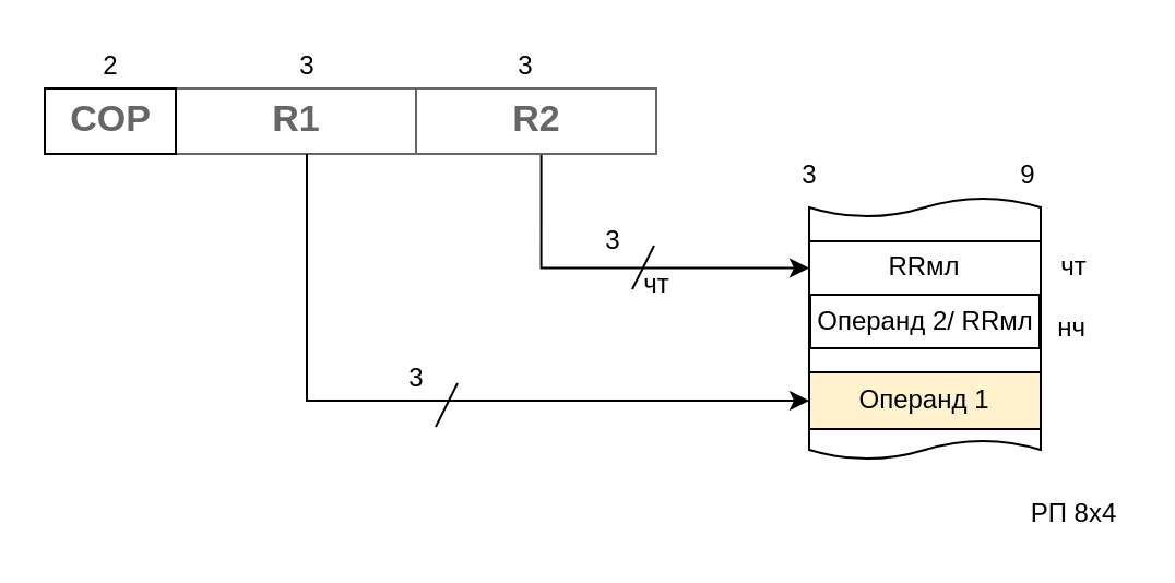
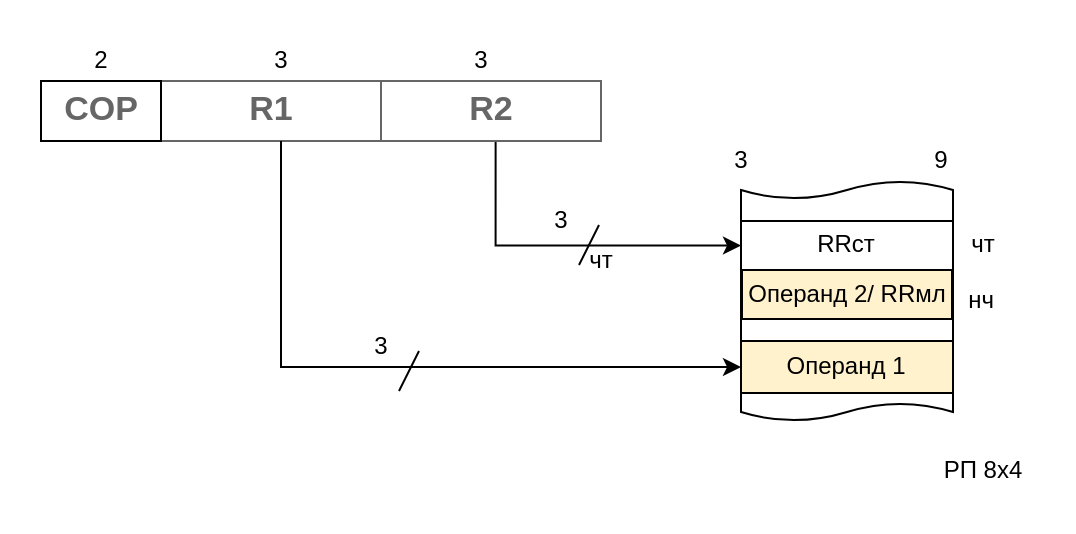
- <mxCell id="11" value="RRмл" style="rounded=0;whiteSpace=wrap;html=1;" vertex="1" parent="1"><mxGeometry x="370" y="110" width="106" height="24.5" as="geometry" /></mxCell>
+ <mxCell id="11" value="RRст" style="rounded=0;whiteSpace=wrap;html=1;" vertex="1" parent="1"><mxGeometry x="370" y="110" width="106" height="24.5" as="geometry" /></mxCell>
- <mxCell id="12" value="Операнд 2/ RRмл" style="rounded=0;whiteSpace=wrap;html=1;" vertex="1" parent="1"><mxGeometry x="370.5" y="134.5" width="105" height="24.5" as="geometry" /></mxCell>
+ <mxCell id="12" value="Операнд 2/ RRмл" style="rounded=0;whiteSpace=wrap;html=1;fillColor=#fff2cc;" vertex="1" parent="1"><mxGeometry x="370.5" y="134.5" width="105" height="24.5" as="geometry" /></mxCell>
